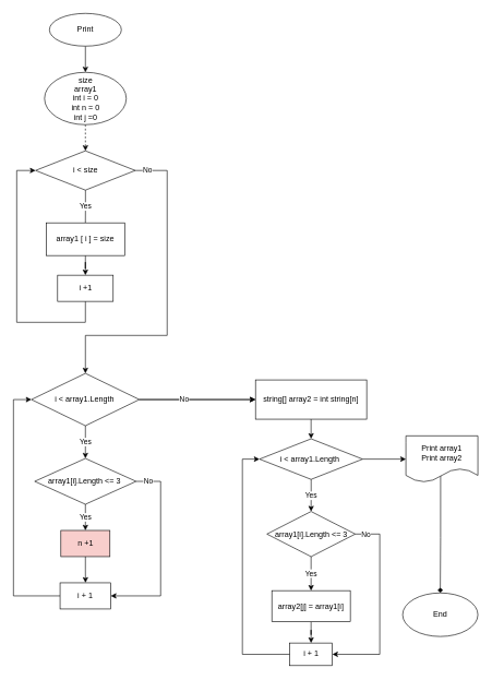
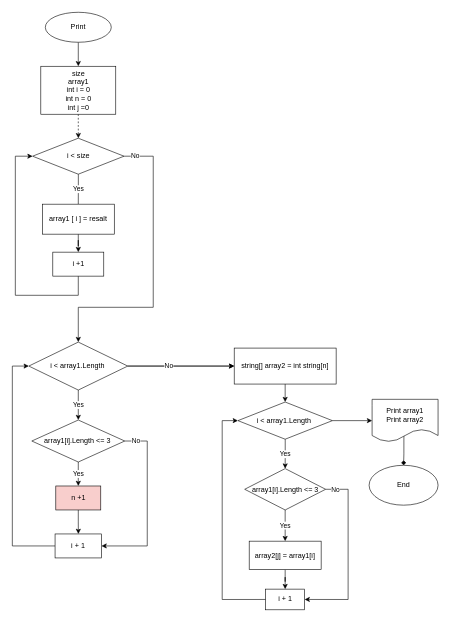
- <mxCell id="5" value="size&lt;br&gt;array1&lt;br&gt;int i = 0&lt;br&gt;int n = 0&lt;br&gt;int j =0" style="ellipse;whiteSpace=wrap;html=1;" parent="1" vertex="1"><mxGeometry x="67.5" y="110" width="125" height="80" as="geometry" /></mxCell>
+ <mxCell id="5" value="size&lt;br&gt;array1&lt;br&gt;int i = 0&lt;br&gt;int n = 0&lt;br&gt;int j =0" style="whiteSpace=wrap;html=1;" parent="1" vertex="1"><mxGeometry x="67.5" y="110" width="125" height="80" as="geometry" /></mxCell>
- <mxCell id="10" value="array1 [ i ] = size" style="whiteSpace=wrap;html=1;" parent="1" vertex="1"><mxGeometry x="70" y="340" width="120" height="50" as="geometry" /></mxCell>
+ <mxCell id="10" value="array1 [ i ] = resalt" style="whiteSpace=wrap;html=1;" parent="1" vertex="1"><mxGeometry x="70" y="340" width="120" height="50" as="geometry" /></mxCell>
- <mxCell id="38" value="End" style="ellipse;whiteSpace=wrap;html=1;" parent="1" vertex="1"><mxGeometry x="615" y="905.5" width="115" height="66.5" as="geometry" /></mxCell>
+ <mxCell id="38" value="End" style="ellipse;whiteSpace=wrap;html=1;" parent="1" vertex="1"><mxGeometry x="615" y="775.5" width="115" height="66.5" as="geometry" /></mxCell>
